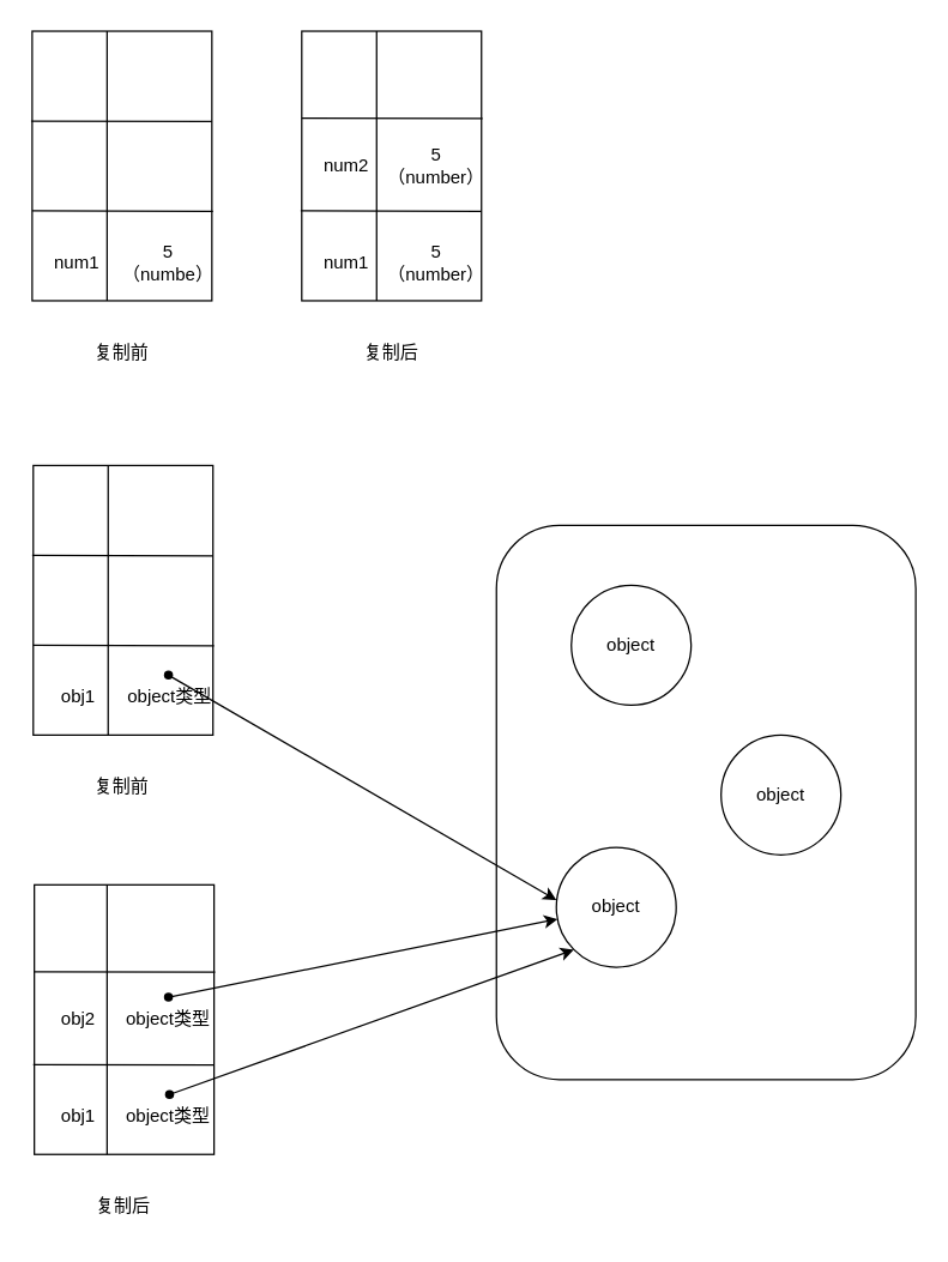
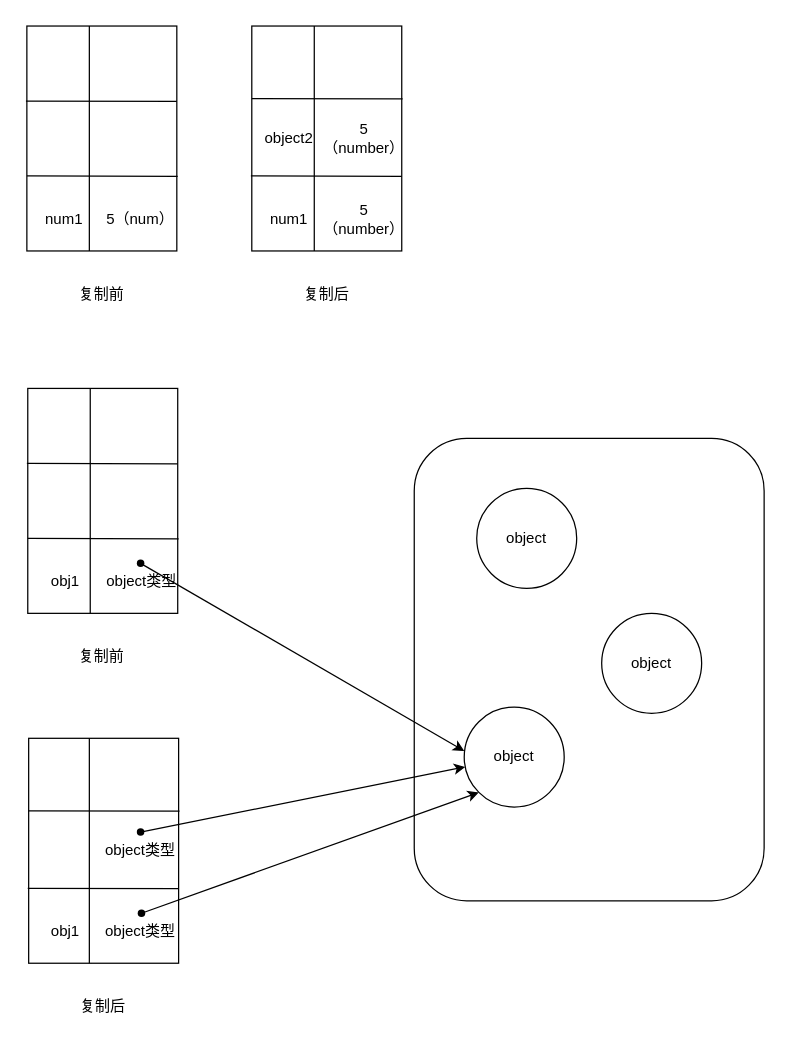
- <mxCell id="14" value="num2" style="text;html=1;strokeColor=none;fillColor=none;align=center;verticalAlign=middle;whiteSpace=wrap;rounded=0;" vertex="1" parent="1"><mxGeometry x="201" y="95" width="60" height="30" as="geometry" /></mxCell>
+ <mxCell id="14" value="object2" style="text;html=1;strokeColor=none;fillColor=none;align=center;verticalAlign=middle;whiteSpace=wrap;rounded=0;" vertex="1" parent="1"><mxGeometry x="201" y="95" width="60" height="30" as="geometry" /></mxCell>
- <mxCell id="11" value="5（numbe）" style="text;html=1;strokeColor=none;fillColor=none;align=center;verticalAlign=middle;whiteSpace=wrap;rounded=0;" vertex="1" parent="1"><mxGeometry x="82" y="160" width="60" height="30" as="geometry" /></mxCell>
+ <mxCell id="11" value="5（num）" style="text;html=1;strokeColor=none;fillColor=none;align=center;verticalAlign=middle;whiteSpace=wrap;rounded=0;" vertex="1" parent="1"><mxGeometry x="82" y="160" width="60" height="30" as="geometry" /></mxCell>
- <mxCell id="28" value="obj2" style="text;html=1;strokeColor=none;fillColor=none;align=center;verticalAlign=middle;whiteSpace=wrap;rounded=0;" vertex="1" parent="1"><mxGeometry x="22.44" y="665" width="60" height="30" as="geometry" /></mxCell>
